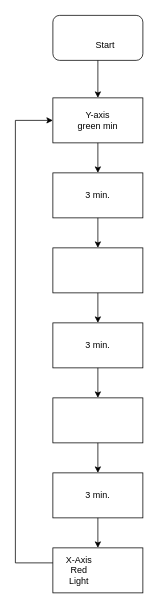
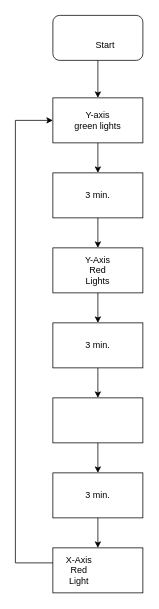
- <mxCell id="6" value="Y-axis&lt;br&gt;green min" style="text;html=1;strokeColor=none;fillColor=none;align=center;verticalAlign=middle;whiteSpace=wrap;rounded=0;" vertex="1" parent="1"><mxGeometry x="90" y="135" width="80" height="50" as="geometry" /></mxCell>
+ <mxCell id="6" value="Y-axis&lt;br&gt;green lights" style="text;html=1;strokeColor=none;fillColor=none;align=center;verticalAlign=middle;whiteSpace=wrap;rounded=0;" vertex="1" parent="1"><mxGeometry x="90" y="135" width="80" height="50" as="geometry" /></mxCell>
+ <mxCell id="12" value="Y-Axis&lt;br&gt;Red Lights" style="text;html=1;strokeColor=none;fillColor=none;align=center;verticalAlign=middle;whiteSpace=wrap;rounded=0;" vertex="1" parent="1"><mxGeometry x="110" y="350" width="40" height="20" as="geometry" /></mxCell>
